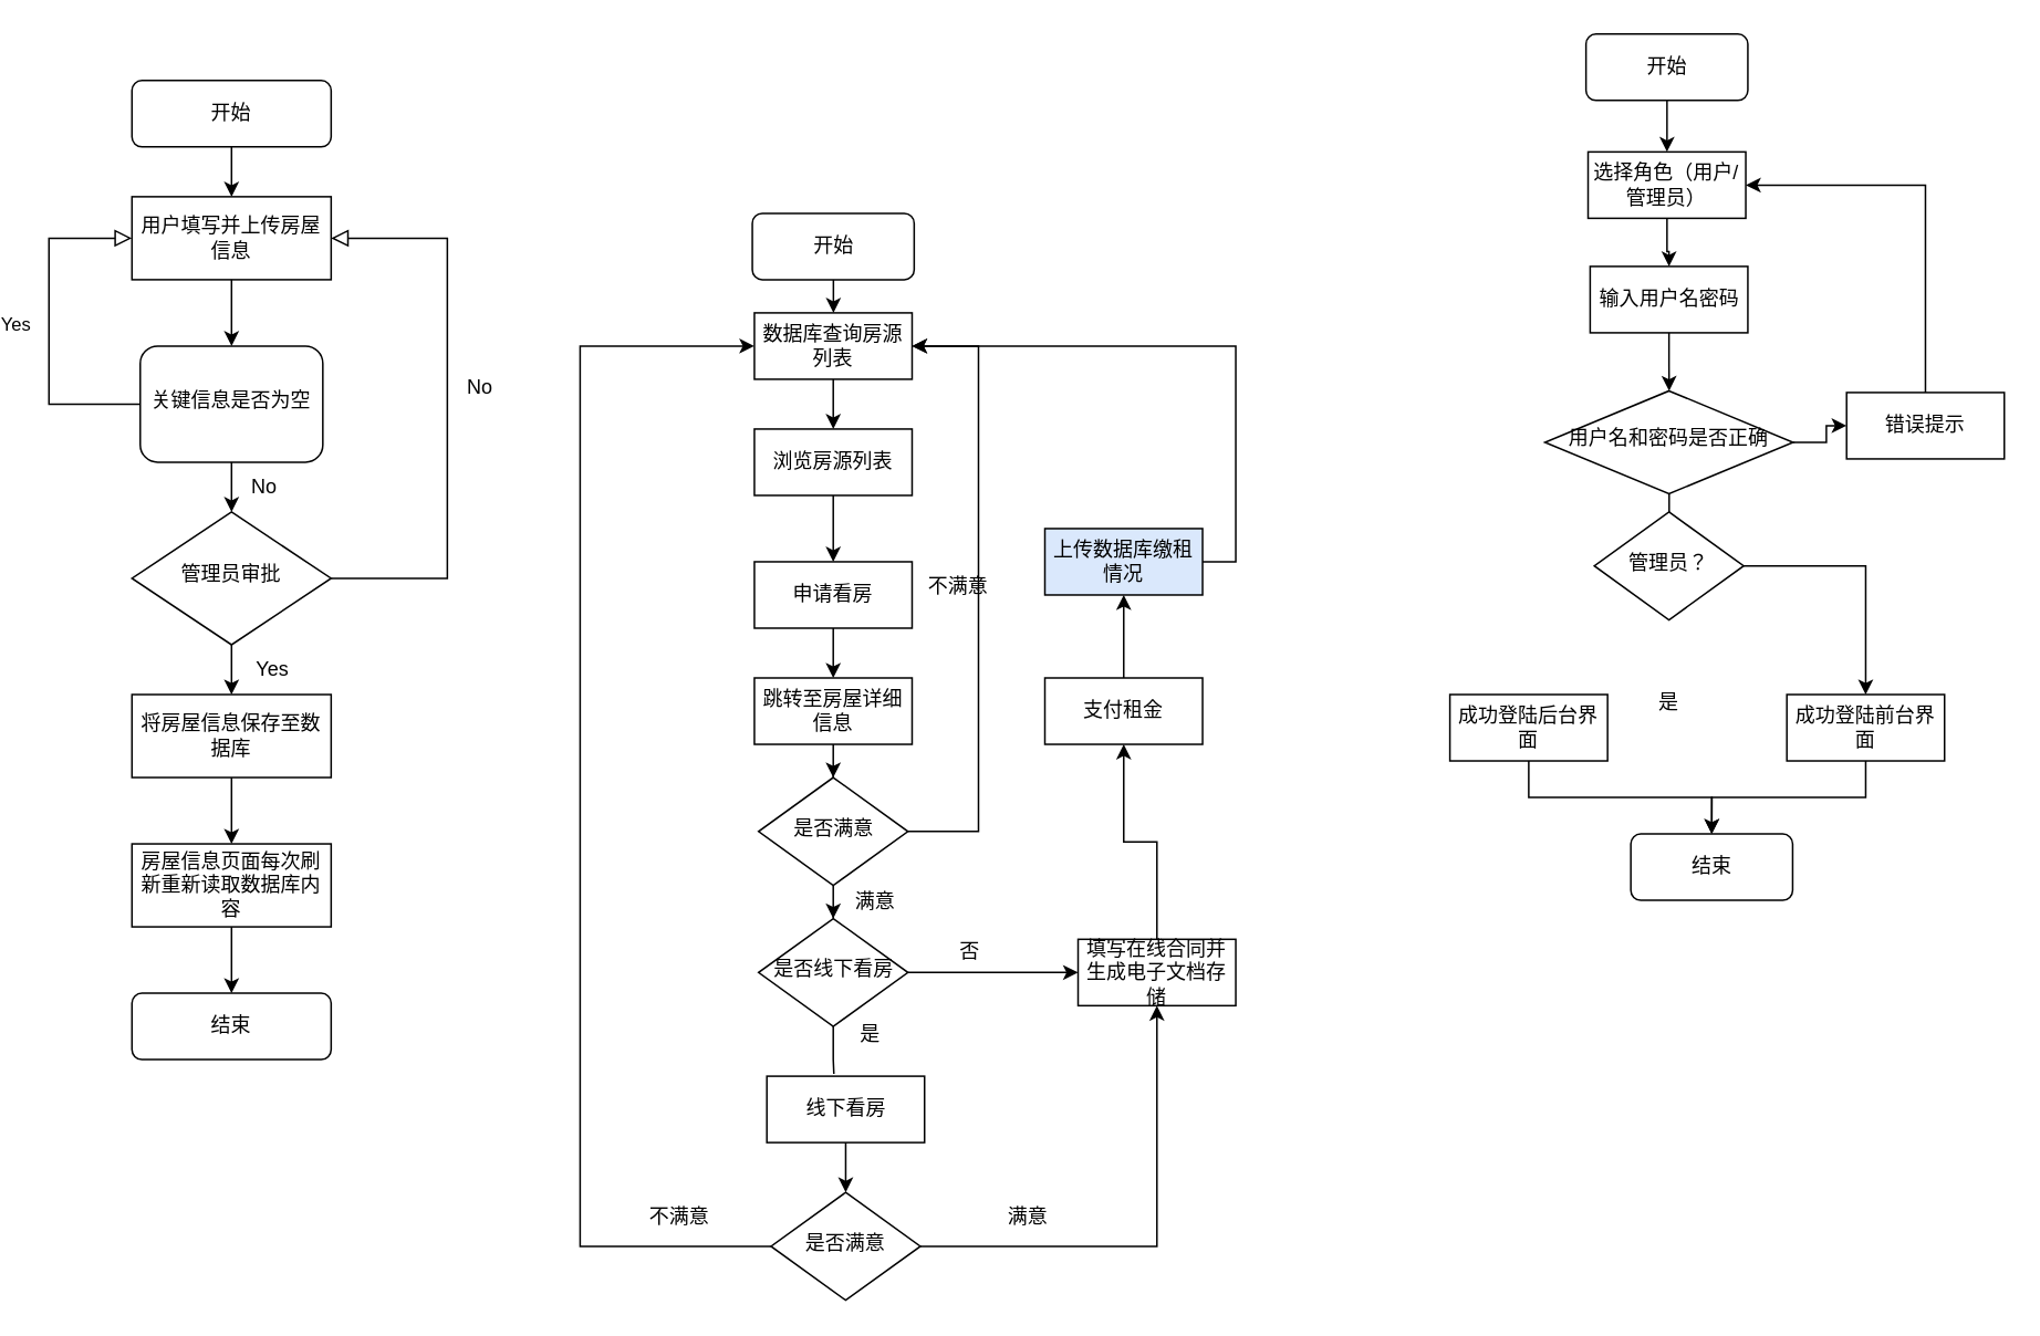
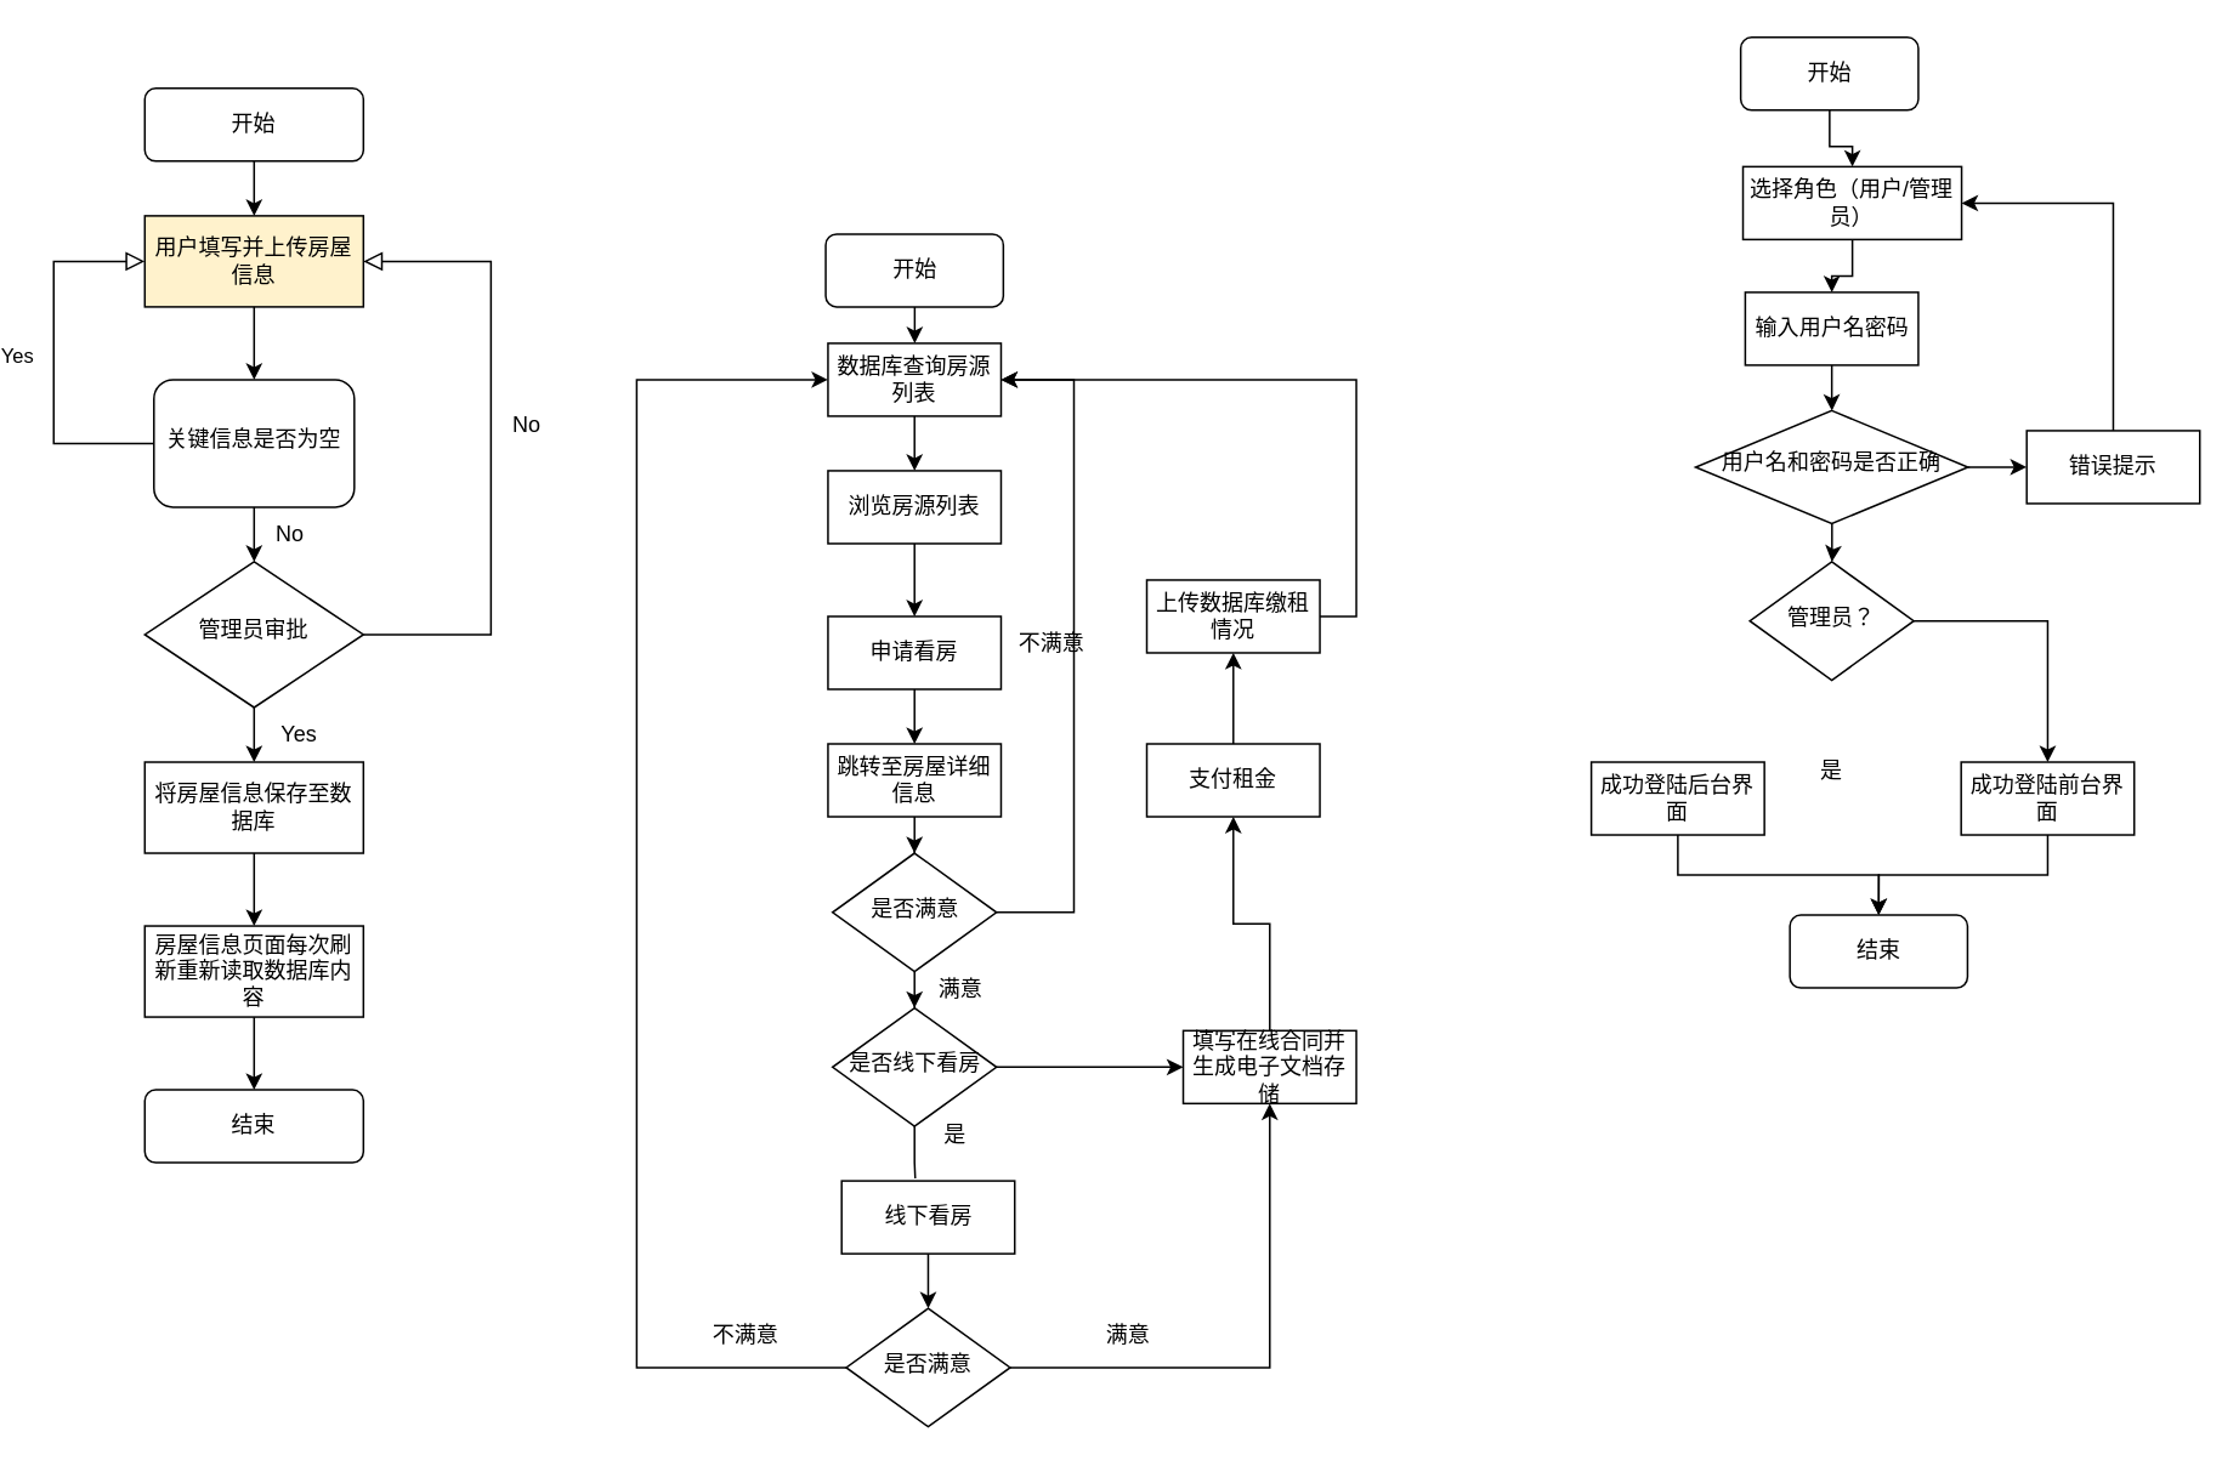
- <mxCell id="56" value="选择角色（用户/管理员）" style="rounded=0;whiteSpace=wrap;html=1;" vertex="1" parent="1"><mxGeometry x="947.25" y="91" width="95" height="40" as="geometry" /></mxCell>
+ <mxCell id="56" value="选择角色（用户/管理员）" style="rounded=0;whiteSpace=wrap;html=1;" vertex="1" parent="1"><mxGeometry x="947.25" y="91" width="120" height="40" as="geometry" /></mxCell>
- <mxCell id="7" value="用户填写并上传房屋信息" style="rounded=0;whiteSpace=wrap;html=1;" vertex="1" parent="1"><mxGeometry x="70" y="118" width="120" height="50" as="geometry" /></mxCell>
+ <mxCell id="7" value="用户填写并上传房屋信息" style="rounded=0;whiteSpace=wrap;html=1;fillColor=#fff2cc;" vertex="1" parent="1"><mxGeometry x="70" y="118" width="120" height="50" as="geometry" /></mxCell>
- <mxCell id="65" value="用户名和密码是否正确" style="rhombus;whiteSpace=wrap;html=1;shadow=0;fontFamily=Helvetica;fontSize=12;align=center;strokeWidth=1;spacing=6;spacingTop=-4;" vertex="1" parent="1"><mxGeometry x="921.25" y="235" width="149.5" height="62" as="geometry" /></mxCell>
+ <mxCell id="65" value="用户名和密码是否正确" style="rhombus;whiteSpace=wrap;html=1;shadow=0;fontFamily=Helvetica;fontSize=12;align=center;strokeWidth=1;spacing=6;spacingTop=-4;" vertex="1" parent="1"><mxGeometry x="921.25" y="225" width="149.5" height="62" as="geometry" /></mxCell>
- <mxCell id="41" value="上传数据库缴租情况" style="rounded=0;whiteSpace=wrap;html=1;fillColor=#dae8fc;" vertex="1" parent="1"><mxGeometry x="620" y="318" width="95" height="40" as="geometry" /></mxCell>
+ <mxCell id="41" value="上传数据库缴租情况" style="rounded=0;whiteSpace=wrap;html=1;" vertex="1" parent="1"><mxGeometry x="620" y="318" width="95" height="40" as="geometry" /></mxCell>
- <mxCell id="50" value="否" style="text;strokeColor=none;align=center;fillColor=none;html=1;verticalAlign=middle;whiteSpace=wrap;rounded=0;" vertex="1" parent="1"><mxGeometry x="545" y="558" width="60" height="30" as="geometry" /></mxCell>
